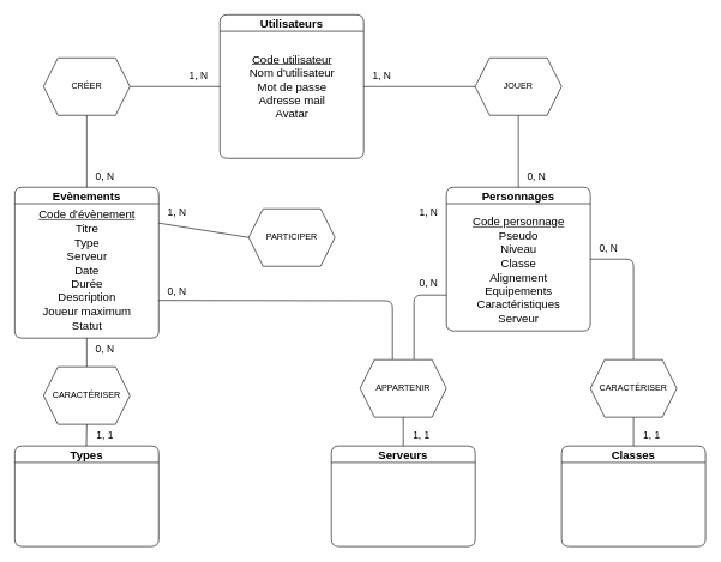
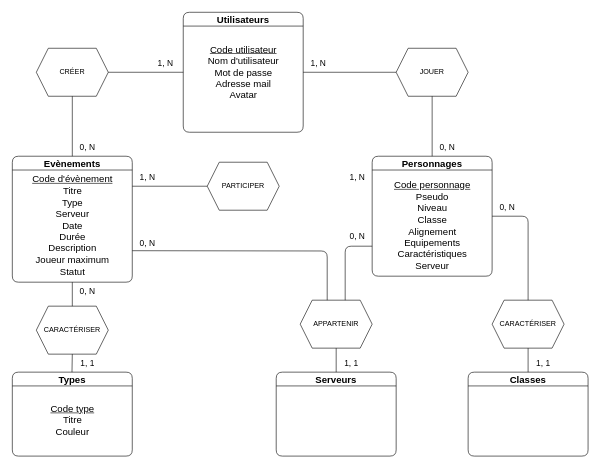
- <mxCell id="28" value="PARTICIPER" style="shape=hexagon;perimeter=hexagonPerimeter2;whiteSpace=wrap;html=1;fixedSize=1;fillColor=none;" vertex="1" parent="1"><mxGeometry x="345" y="290" width="120" height="80" as="geometry" /></mxCell>
+ <mxCell id="28" value="PARTICIPER" style="shape=hexagon;perimeter=hexagonPerimeter2;whiteSpace=wrap;html=1;fixedSize=1;fillColor=none;" vertex="1" parent="1"><mxGeometry x="345" y="270" width="120" height="80" as="geometry" /></mxCell>
+ <mxCell id="9" value="&lt;span style=&quot;font-size: 16px;&quot;&gt;&lt;u&gt;Code type&lt;/u&gt;&lt;/span&gt;&lt;div&gt;&lt;span style=&quot;font-size: 16px;&quot;&gt;Titre&lt;/span&gt;&lt;/div&gt;&lt;div&gt;&lt;span style=&quot;font-size: 16px;&quot;&gt;Couleur&lt;/span&gt;&lt;/div&gt;" style="text;html=1;align=center;verticalAlign=middle;resizable=0;points=[];autosize=1;strokeColor=none;fillColor=none;" vertex="1" parent="8"><mxGeometry x="50" y="45" width="100" height="70" as="geometry" /></mxCell>
